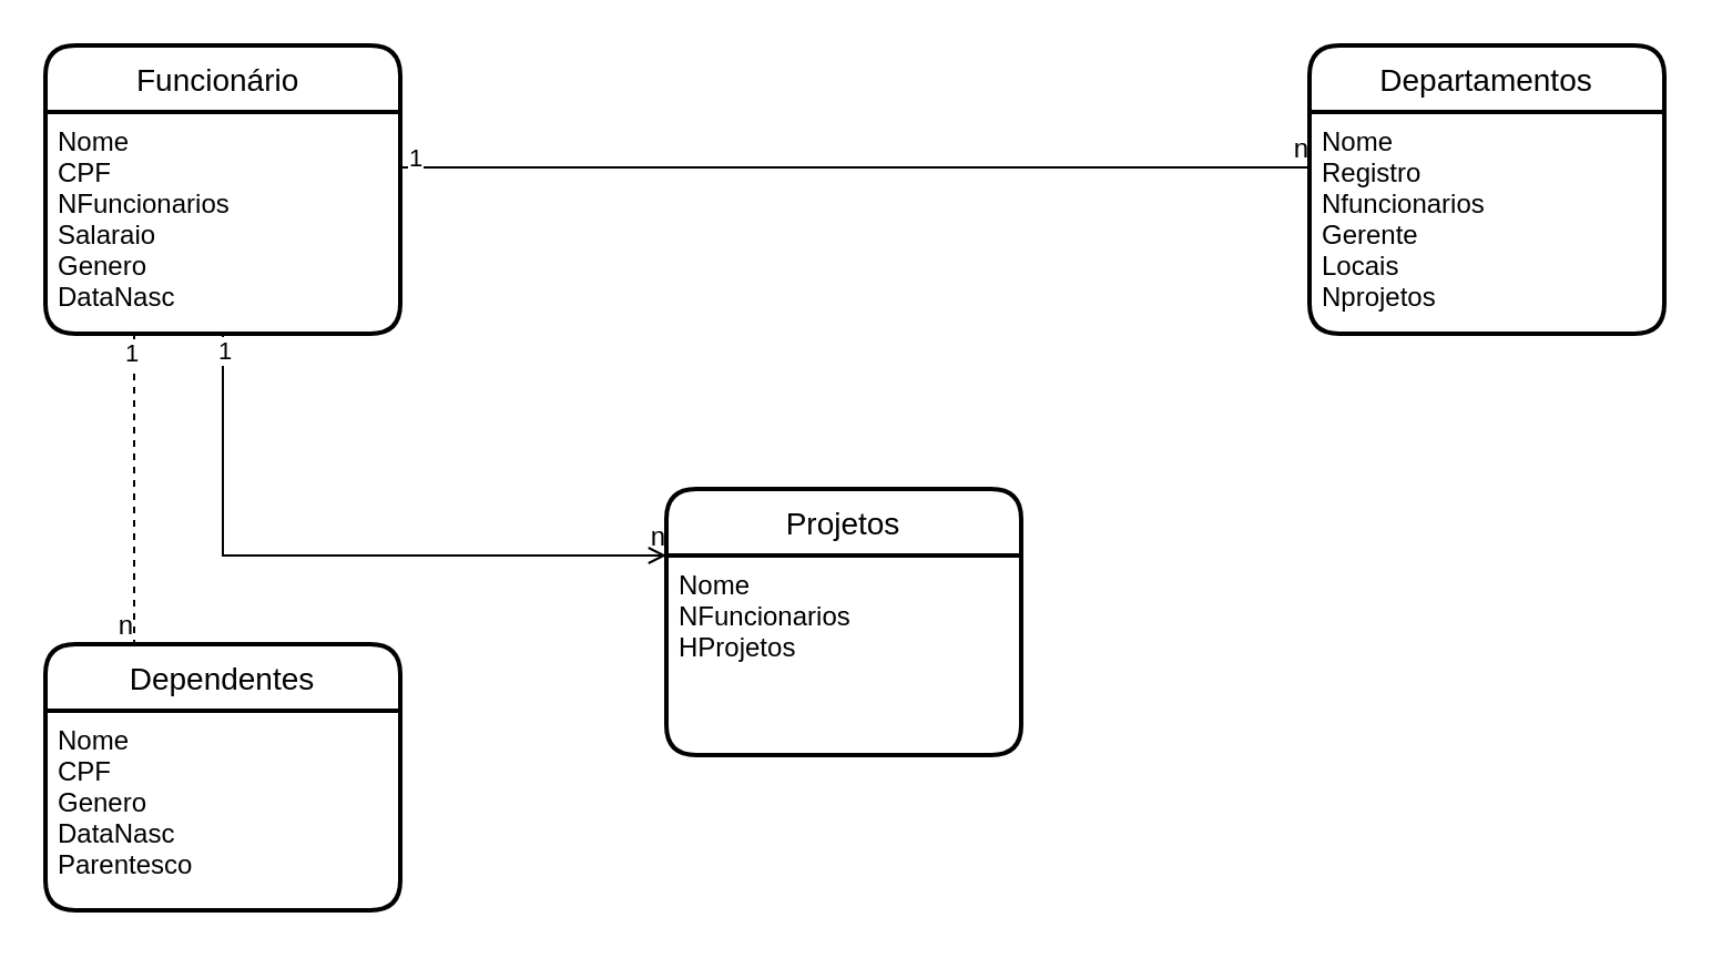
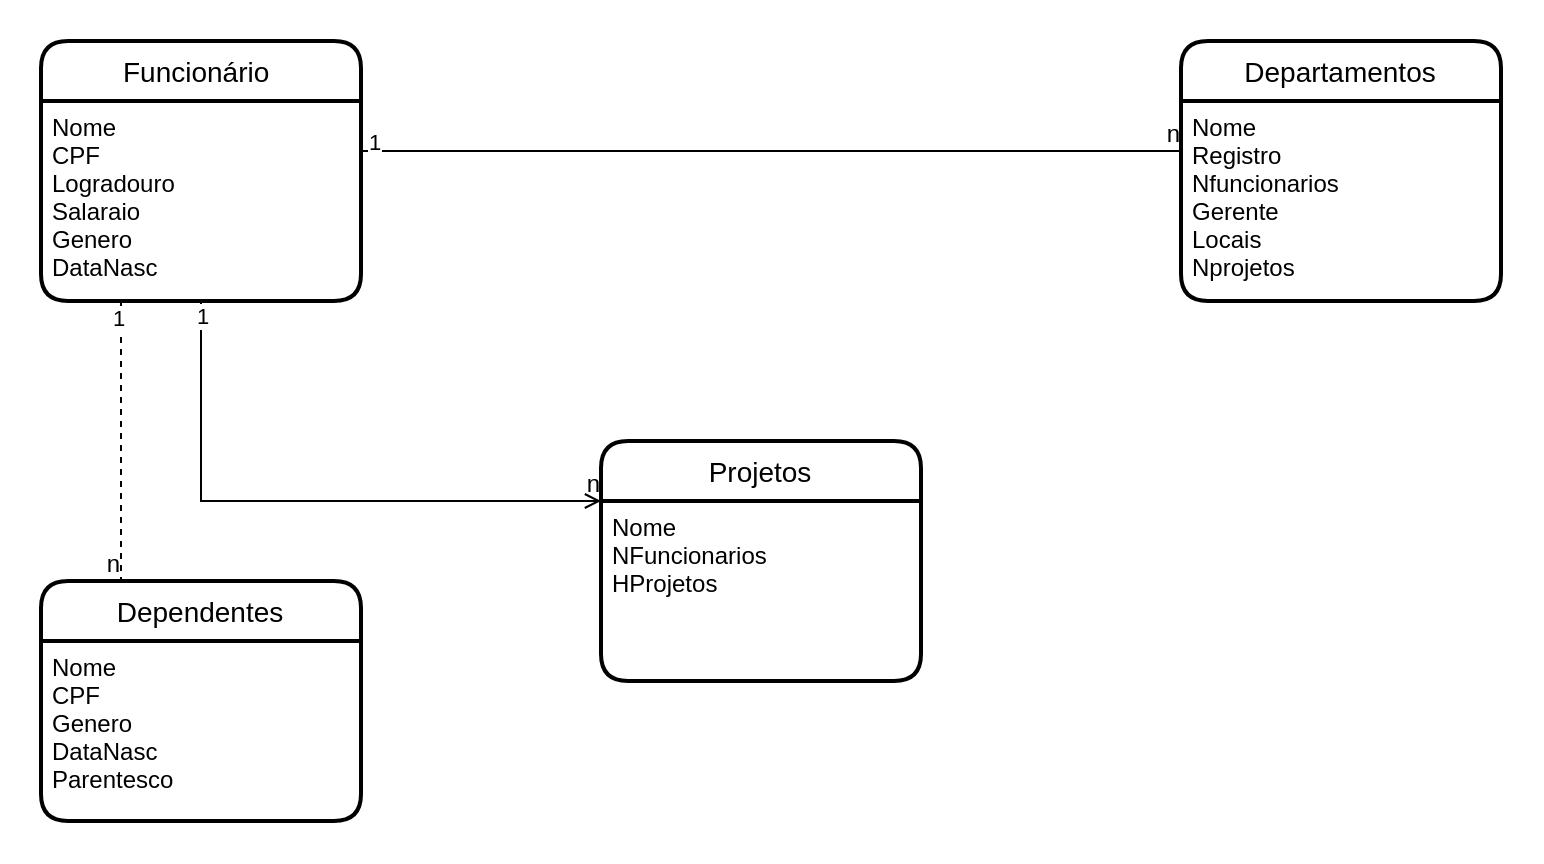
- <mxCell id="3" value="Nome&#10;CPF&#10;NFuncionarios&#10;Salaraio&#10;Genero&#10;DataNasc" style="align=left;strokeColor=none;fillColor=none;spacingLeft=4;fontSize=12;verticalAlign=top;resizable=0;rotatable=0;part=1;" vertex="1" parent="2"><mxGeometry y="30" width="160" height="100" as="geometry" /></mxCell>
+ <mxCell id="3" value="Nome&#10;CPF&#10;Logradouro&#10;Salaraio&#10;Genero&#10;DataNasc" style="align=left;strokeColor=none;fillColor=none;spacingLeft=4;fontSize=12;verticalAlign=top;resizable=0;rotatable=0;part=1;" vertex="1" parent="2"><mxGeometry y="30" width="160" height="100" as="geometry" /></mxCell>
